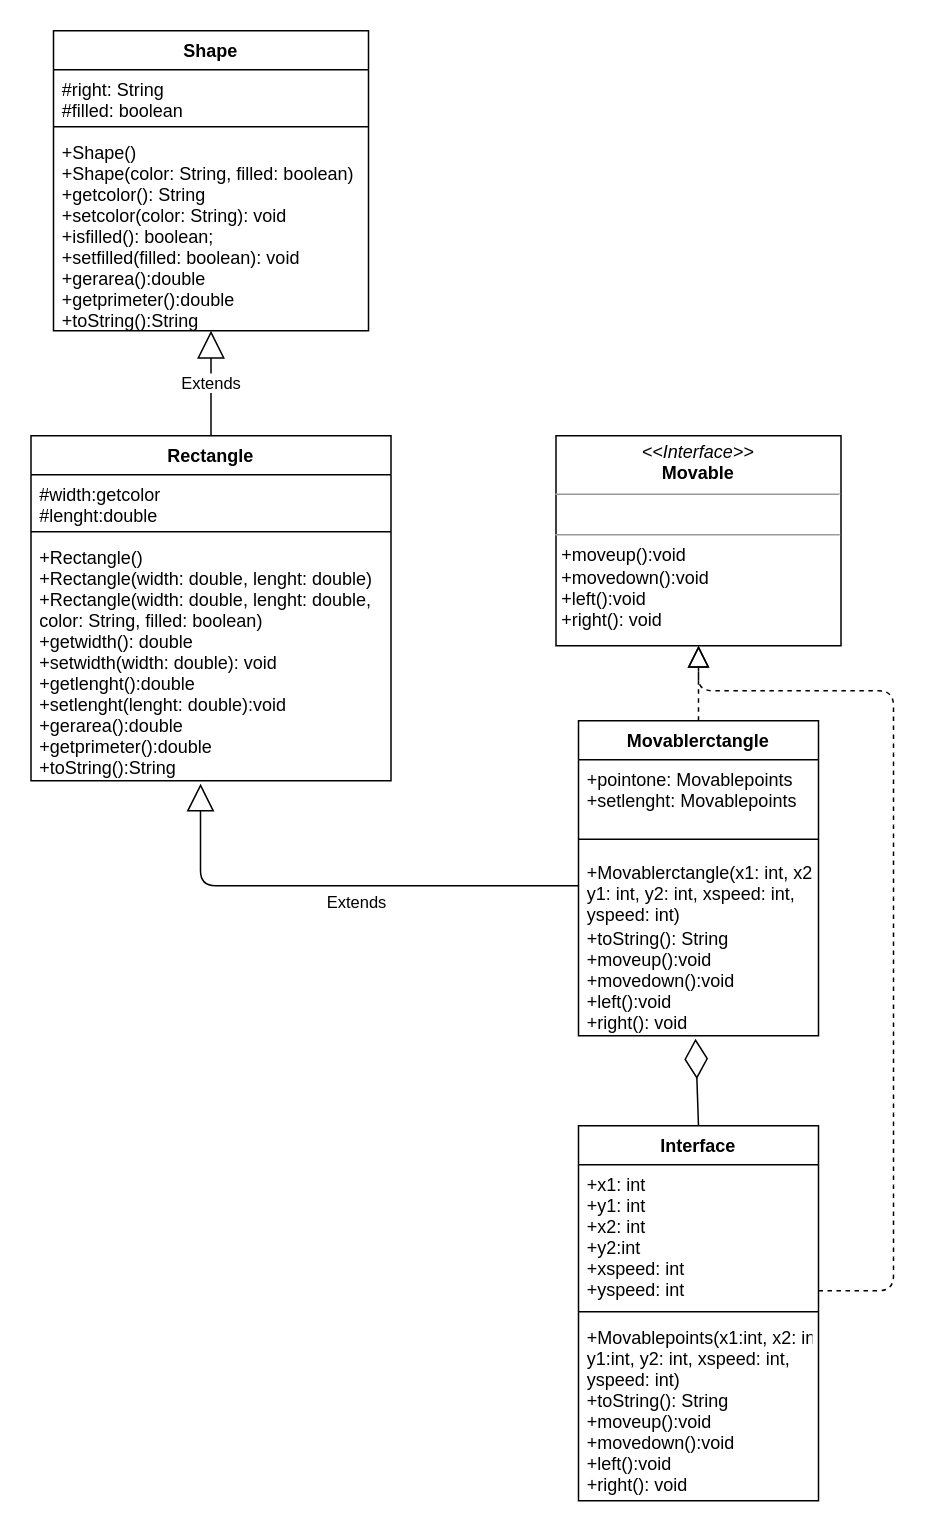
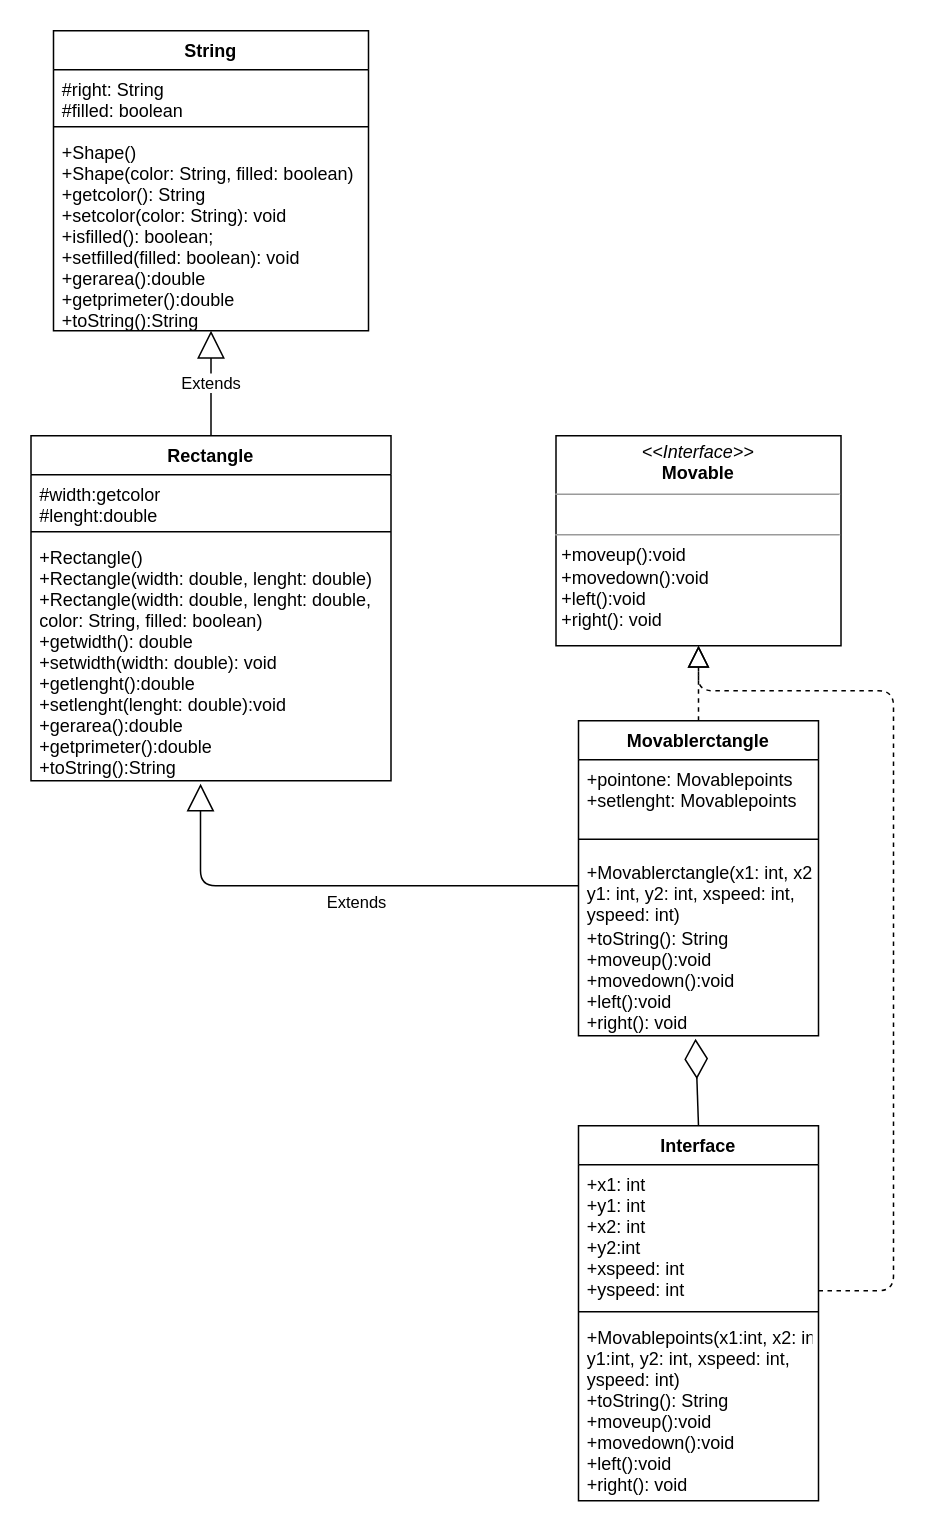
- <mxCell id="2" value="Shape" style="swimlane;fontStyle=1;align=center;verticalAlign=top;childLayout=stackLayout;horizontal=1;startSize=26;horizontalStack=0;resizeParent=1;resizeParentMax=0;resizeLast=0;collapsible=1;marginBottom=0;" parent="1" vertex="1"><mxGeometry x="35" width="210" height="200" as="geometry" y="20" /></mxCell>
+ <mxCell id="2" value="String" style="swimlane;fontStyle=1;align=center;verticalAlign=top;childLayout=stackLayout;horizontal=1;startSize=26;horizontalStack=0;resizeParent=1;resizeParentMax=0;resizeLast=0;collapsible=1;marginBottom=0;" parent="1" vertex="1"><mxGeometry x="35" width="210" height="200" as="geometry" y="20" /></mxCell>
